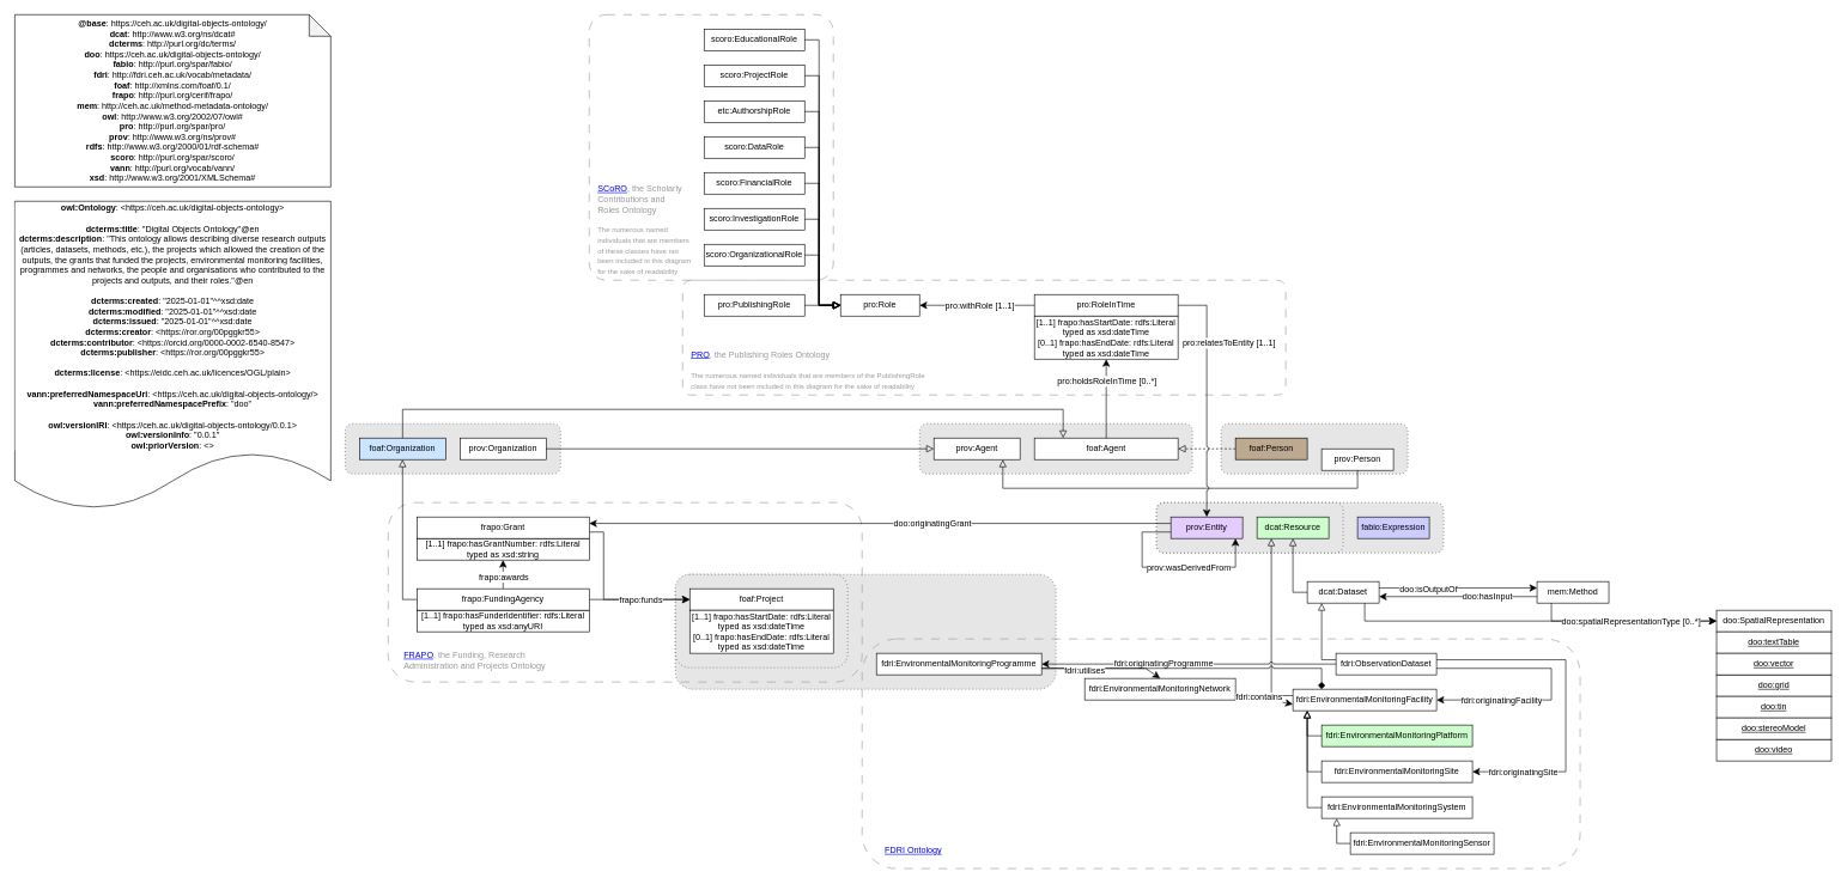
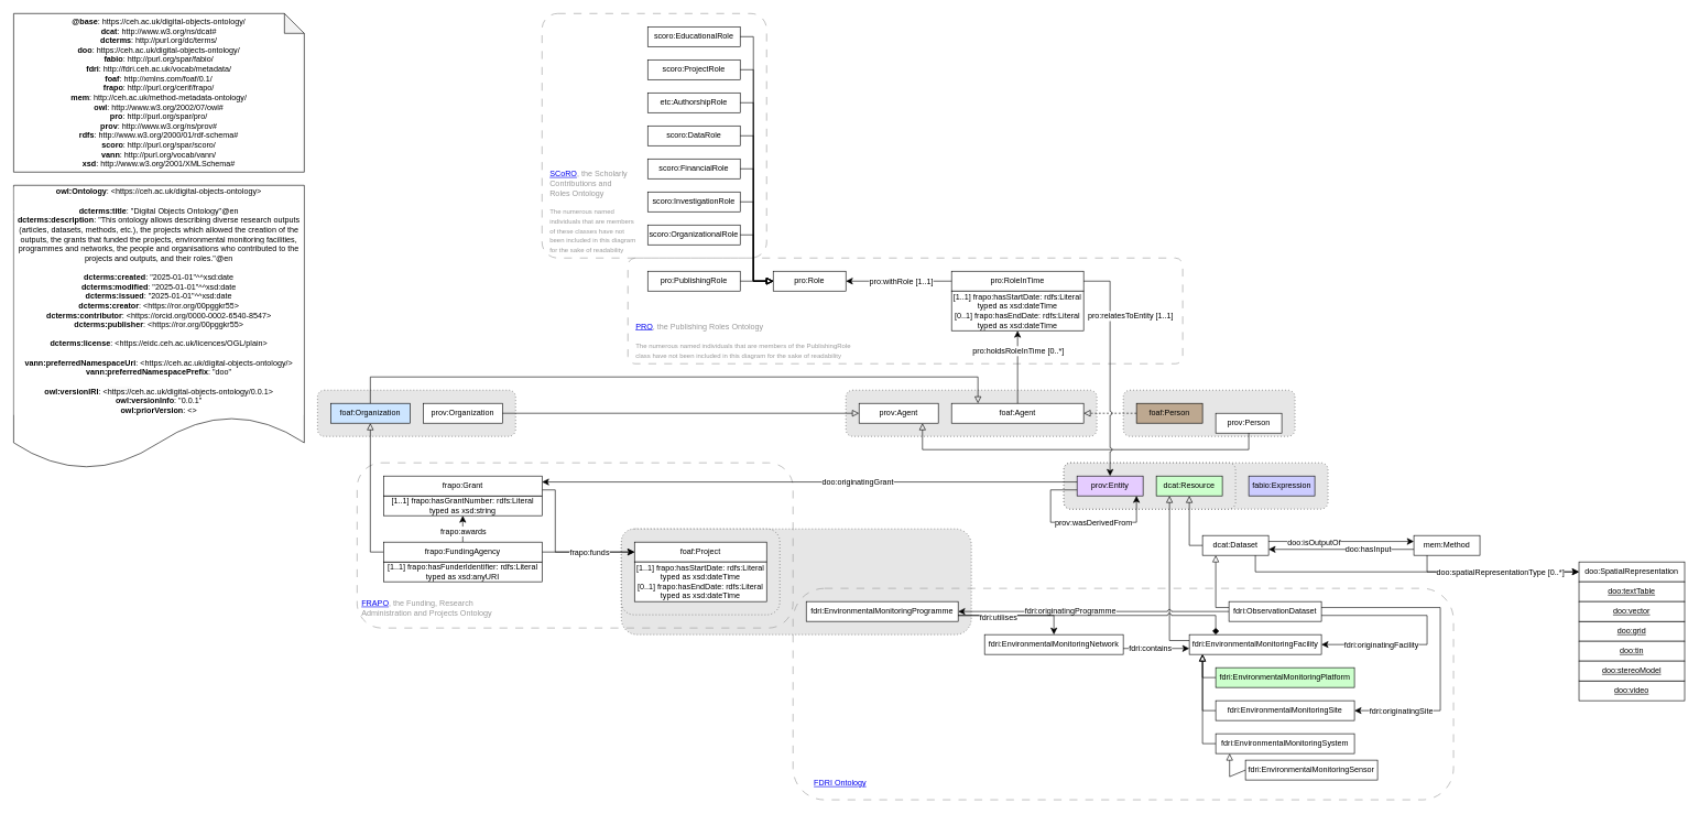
- <mxCell id="44" value="&lt;a href=&quot;https://sparontologies.github.io/frapo/current/frapo.html&quot;&gt;FRAPO&lt;/a&gt;, the Funding, Research&lt;div&gt;Administration and Projects Ontology&lt;/div&gt;" style="text;html=1;align=left;verticalAlign=middle;resizable=0;points=[];autosize=1;strokeColor=none;fillColor=none;fontColor=#999999;" parent="1" vertex="1"><mxGeometry x="560" y="900" width="220" height="40" as="geometry" /></mxCell>
+ <mxCell id="44" value="&lt;a href=&quot;https://sparontologies.github.io/frapo/current/frapo.html&quot;&gt;FRAPO&lt;/a&gt;, the Funding, Research&lt;div&gt;Administration and Projects Ontology&lt;/div&gt;" style="text;html=1;align=left;verticalAlign=middle;resizable=0;points=[];autosize=1;strokeColor=none;fillColor=none;fontColor=#999999;" parent="1" vertex="1"><mxGeometry x="545" y="900" width="220" height="40" as="geometry" /></mxCell>
- <mxCell id="14" value="fdri:EnvironmentalMonitoringNetwork" style="rounded=0;whiteSpace=wrap;html=1;snapToPoint=1;points=[[0.1,0],[0.2,0],[0.3,0],[0.4,0],[0.5,0],[0.6,0],[0.7,0],[0.8,0],[0.9,0],[0,0.1],[0,0.3],[0,0.5],[0,0.7],[0,0.9],[0.1,1],[0.2,1],[0.3,1],[0.4,1],[0.5,1],[0.6,1],[0.7,1],[0.8,1],[0.9,1],[1,0.1],[1,0.3],[1,0.5],[1,0.7],[1,0.9]];" parent="1" vertex="1"><mxGeometry x="1510" y="945" width="210" height="30" as="geometry" /></mxCell>
+ <mxCell id="14" value="fdri:EnvironmentalMonitoringNetwork" style="rounded=0;whiteSpace=wrap;html=1;snapToPoint=1;points=[[0.1,0],[0.2,0],[0.3,0],[0.4,0],[0.5,0],[0.6,0],[0.7,0],[0.8,0],[0.9,0],[0,0.1],[0,0.3],[0,0.5],[0,0.7],[0,0.9],[0.1,1],[0.2,1],[0.3,1],[0.4,1],[0.5,1],[0.6,1],[0.7,1],[0.8,1],[0.9,1],[1,0.1],[1,0.3],[1,0.5],[1,0.7],[1,0.9]];" parent="1" vertex="1"><mxGeometry x="1490" y="960" width="210" height="30" as="geometry" /></mxCell>
- <mxCell id="91" value="fdri:EnvironmentalMonitoringSensor" style="rounded=0;whiteSpace=wrap;html=1;snapToPoint=1;points=[[0.1,0],[0.2,0],[0.3,0],[0.4,0],[0.5,0],[0.6,0],[0.7,0],[0.8,0],[0.9,0],[0,0.1],[0,0.3],[0,0.5],[0,0.7],[0,0.9],[0.1,1],[0.2,1],[0.3,1],[0.4,1],[0.5,1],[0.6,1],[0.7,1],[0.8,1],[0.9,1],[1,0.1],[1,0.3],[1,0.5],[1,0.7],[1,0.9]];" parent="1" vertex="1"><mxGeometry x="1880" y="1160" width="200" height="30" as="geometry" /></mxCell>
+ <mxCell id="91" value="fdri:EnvironmentalMonitoringSensor" style="rounded=0;whiteSpace=wrap;html=1;snapToPoint=1;points=[[0.1,0],[0.2,0],[0.3,0],[0.4,0],[0.5,0],[0.6,0],[0.7,0],[0.8,0],[0.9,0],[0,0.1],[0,0.3],[0,0.5],[0,0.7],[0,0.9],[0.1,1],[0.2,1],[0.3,1],[0.4,1],[0.5,1],[0.6,1],[0.7,1],[0.8,1],[0.9,1],[1,0.1],[1,0.3],[1,0.5],[1,0.7],[1,0.9]];" parent="1" vertex="1"><mxGeometry x="1885" y="1150" width="200" height="30" as="geometry" /></mxCell>
